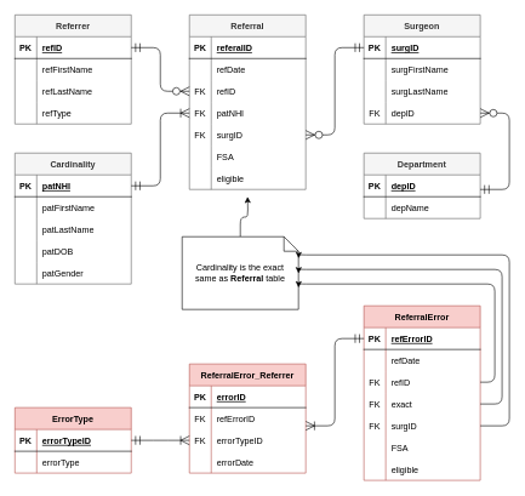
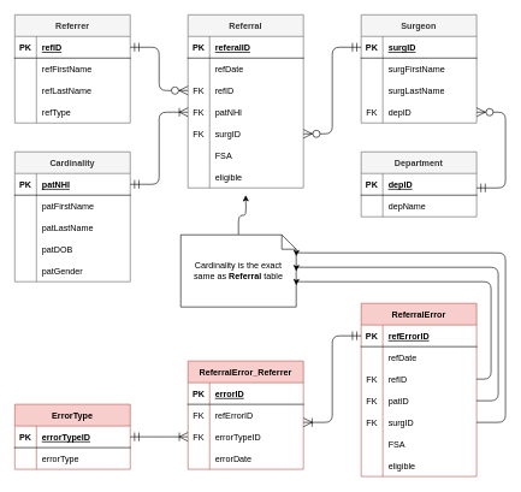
- <mxCell id="89" value="exact" style="shape=partialRectangle;connectable=0;fillColor=none;top=0;left=0;bottom=0;right=0;align=left;spacingLeft=6;overflow=hidden;sketch=0;" parent="87" vertex="1"><mxGeometry x="30" width="130" height="30" as="geometry"><mxRectangle width="130" height="30" as="alternateBounds" /></mxGeometry></mxCell>
+ <mxCell id="89" value="patID" style="shape=partialRectangle;connectable=0;fillColor=none;top=0;left=0;bottom=0;right=0;align=left;spacingLeft=6;overflow=hidden;sketch=0;" parent="87" vertex="1"><mxGeometry x="30" width="130" height="30" as="geometry"><mxRectangle width="130" height="30" as="alternateBounds" /></mxGeometry></mxCell>
